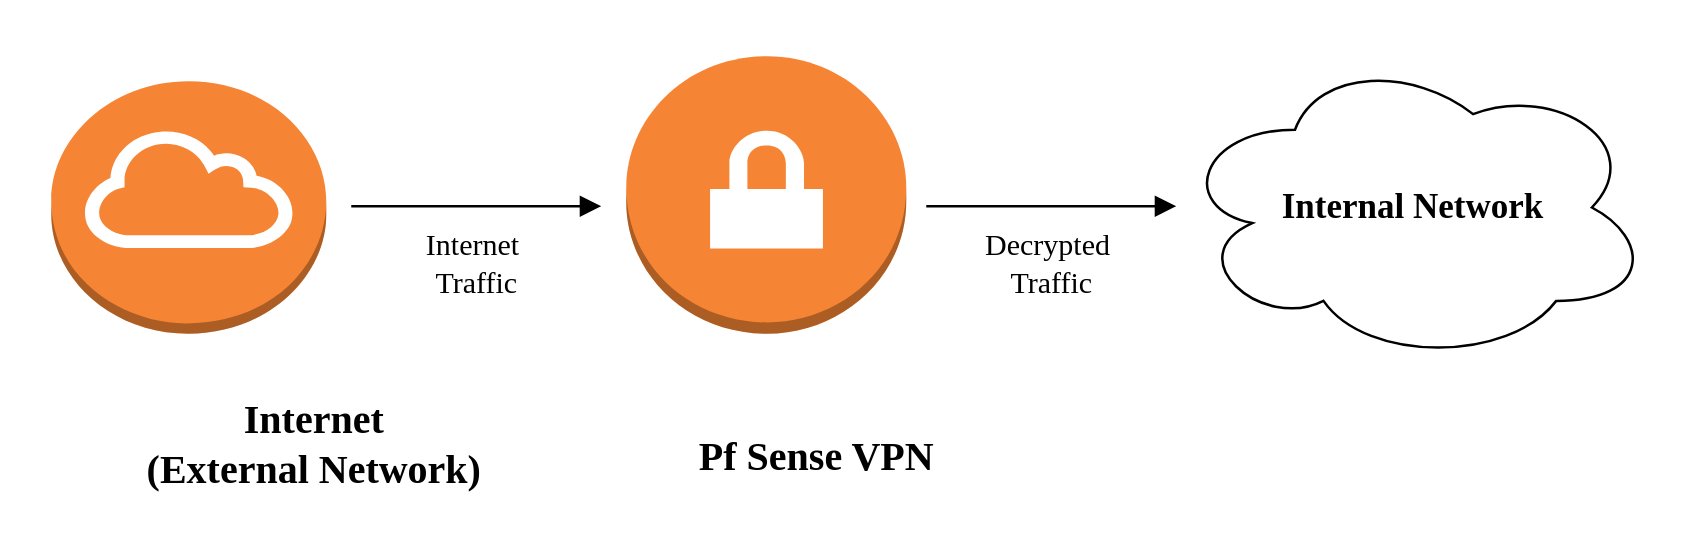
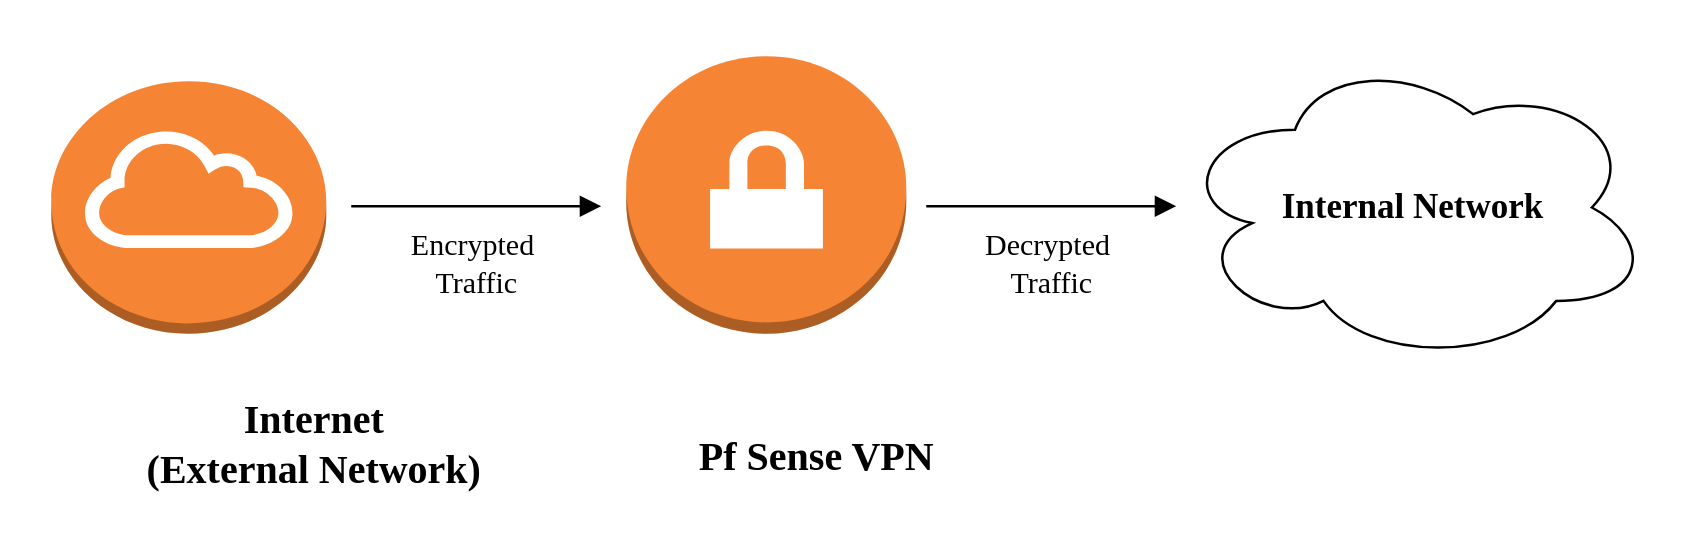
- <mxCell id="8" value="&lt;font style=&quot;font-size: 12px;&quot; face=&quot;Verdana&quot;&gt;Internet&amp;nbsp;&lt;/font&gt;&lt;div style=&quot;&quot;&gt;&lt;font style=&quot;font-size: 12px;&quot; face=&quot;BhgmhrLBOeijyC5LvIty&quot;&gt;Traffic&lt;/font&gt;&lt;/div&gt;" style="text;html=1;align=center;verticalAlign=middle;resizable=0;points=[];autosize=1;strokeColor=none;fillColor=none;" vertex="1" parent="1"><mxGeometry x="145" y="85" width="90" height="40" as="geometry" /></mxCell>
+ <mxCell id="8" value="&lt;font style=&quot;font-size: 12px;&quot; face=&quot;Verdana&quot;&gt;Encrypted&amp;nbsp;&lt;/font&gt;&lt;div style=&quot;&quot;&gt;&lt;font style=&quot;font-size: 12px;&quot; face=&quot;BhgmhrLBOeijyC5LvIty&quot;&gt;Traffic&lt;/font&gt;&lt;/div&gt;" style="text;html=1;align=center;verticalAlign=middle;resizable=0;points=[];autosize=1;strokeColor=none;fillColor=none;" vertex="1" parent="1"><mxGeometry x="145" y="85" width="90" height="40" as="geometry" /></mxCell>
